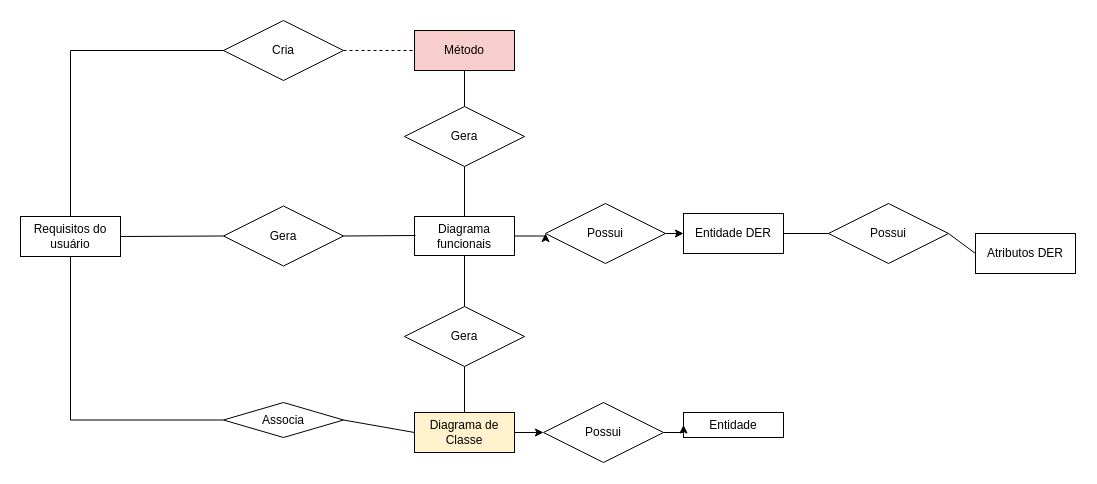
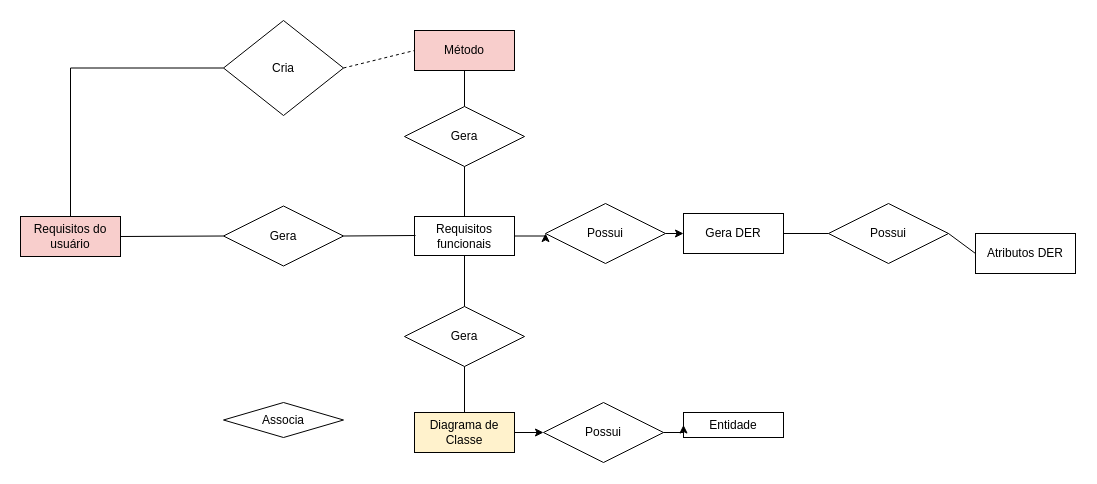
- <mxCell id="20" value="Cria" style="shape=rhombus;perimeter=rhombusPerimeter;whiteSpace=wrap;html=1;align=center;" vertex="1" parent="1"><mxGeometry x="223" y="20" width="120" height="60" as="geometry" /></mxCell>
+ <mxCell id="20" value="Cria" style="shape=rhombus;perimeter=rhombusPerimeter;whiteSpace=wrap;html=1;align=center;" vertex="1" parent="1"><mxGeometry x="223" y="20" width="120" height="95" as="geometry" /></mxCell>
- <mxCell id="3" value="Entidade DER" style="whiteSpace=wrap;html=1;align=center;" vertex="1" parent="1"><mxGeometry x="683" y="213" width="100" height="40" as="geometry" /></mxCell>
+ <mxCell id="3" value="Gera DER" style="whiteSpace=wrap;html=1;align=center;" vertex="1" parent="1"><mxGeometry x="683" y="213" width="100" height="40" as="geometry" /></mxCell>
- <mxCell id="4" value="Requisitos do usuário" style="whiteSpace=wrap;html=1;align=center;" vertex="1" parent="1"><mxGeometry x="20" y="216" width="100" height="40" as="geometry" /></mxCell>
+ <mxCell id="4" value="Requisitos do usuário" style="whiteSpace=wrap;html=1;align=center;fillColor=#f8cecc;" vertex="1" parent="1"><mxGeometry x="20" y="216" width="100" height="40" as="geometry" /></mxCell>
- <mxCell id="6" value="Diagrama funcionais" style="whiteSpace=wrap;html=1;align=center;" vertex="1" parent="1"><mxGeometry x="414" y="216" width="100" height="39" as="geometry" /></mxCell>
+ <mxCell id="6" value="Requisitos funcionais" style="whiteSpace=wrap;html=1;align=center;" vertex="1" parent="1"><mxGeometry x="414" y="216" width="100" height="39" as="geometry" /></mxCell>
- <mxCell id="29" value="" style="endArrow=none;html=1;rounded=0;exitX=0;exitY=0.5;exitDx=0;exitDy=0;entryX=0.5;entryY=1;entryDx=0;entryDy=0;edgeStyle=orthogonalEdgeStyle;" edge="1" parent="1" source="21" target="4"><mxGeometry relative="1" as="geometry"><mxPoint x="80" y="226" as="sourcePoint" /><mxPoint x="233" y="60" as="targetPoint" /></mxGeometry></mxCell>
- <mxCell id="30" value="" style="endArrow=none;html=1;rounded=0;exitX=1;exitY=0.5;exitDx=0;exitDy=0;entryX=0;entryY=0.5;entryDx=0;entryDy=0;" edge="1" parent="1" source="21" target="17"><mxGeometry relative="1" as="geometry"><mxPoint x="353" y="245.5" as="sourcePoint" /><mxPoint x="425" y="245" as="targetPoint" /></mxGeometry></mxCell>
